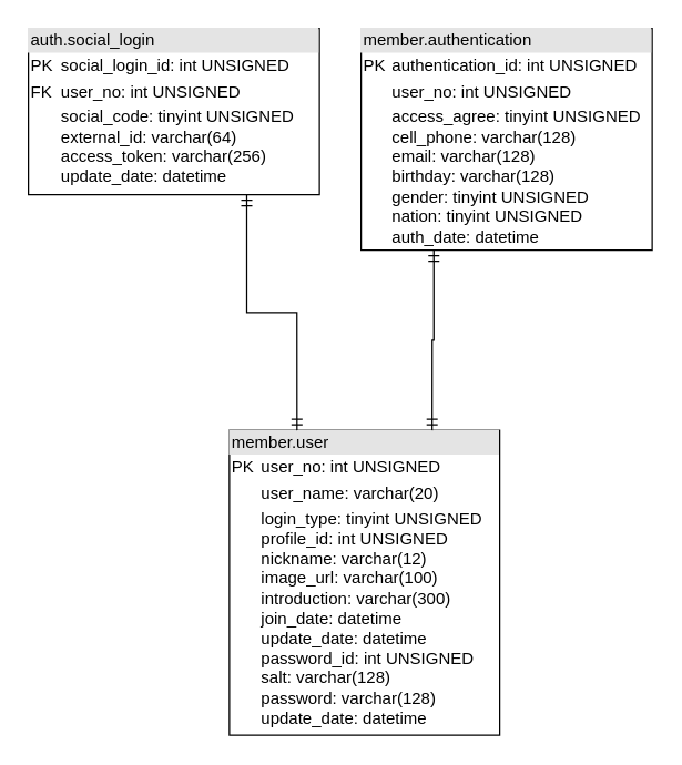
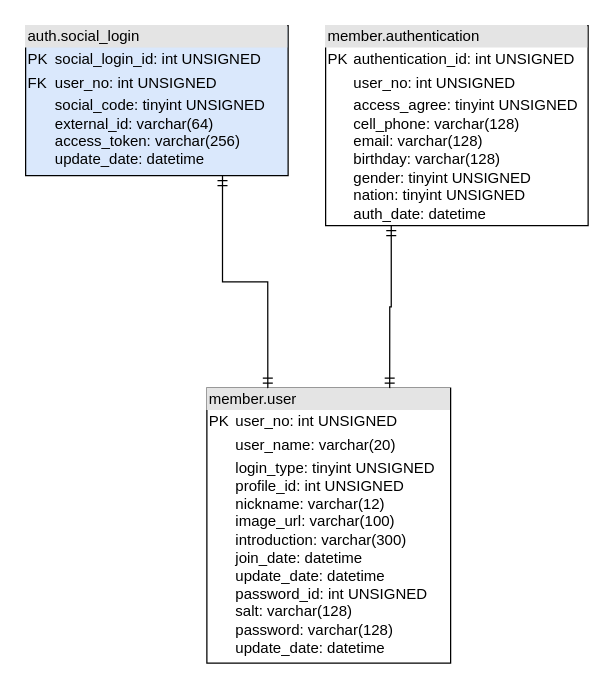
- <mxCell id="6" value="&lt;div style=&quot;box-sizing:border-box;width:100%;background:#e4e4e4;padding:2px;&quot;&gt;auth.social_login&lt;/div&gt;&lt;table style=&quot;width:100%;font-size:1em;&quot; cellpadding=&quot;2&quot; cellspacing=&quot;0&quot;&gt;&lt;tbody&gt;&lt;tr&gt;&lt;td&gt;PK&lt;/td&gt;&lt;td&gt;social_login_id: int UNSIGNED&lt;/td&gt;&lt;/tr&gt;&lt;tr&gt;&lt;td&gt;FK&lt;/td&gt;&lt;td&gt;user_no: int UNSIGNED&lt;/td&gt;&lt;/tr&gt;&lt;tr&gt;&lt;td&gt;&lt;/td&gt;&lt;td&gt;social_code: tinyint UNSIGNED&lt;br&gt;external_id: varchar(64)&lt;br&gt;access_token: varchar(256)&lt;br&gt;update_date: datetime&lt;br&gt;&lt;br&gt;&lt;br&gt;&lt;br&gt;&lt;/td&gt;&lt;/tr&gt;&lt;/tbody&gt;&lt;/table&gt;" style="verticalAlign=top;align=left;overflow=fill;html=1;whiteSpace=wrap;" vertex="1" parent="1"><mxGeometry x="20" y="20" width="210" height="120" as="geometry" /></mxCell>
+ <mxCell id="6" value="&lt;div style=&quot;box-sizing:border-box;width:100%;background:#e4e4e4;padding:2px;&quot;&gt;auth.social_login&lt;/div&gt;&lt;table style=&quot;width:100%;font-size:1em;&quot; cellpadding=&quot;2&quot; cellspacing=&quot;0&quot;&gt;&lt;tbody&gt;&lt;tr&gt;&lt;td&gt;PK&lt;/td&gt;&lt;td&gt;social_login_id: int UNSIGNED&lt;/td&gt;&lt;/tr&gt;&lt;tr&gt;&lt;td&gt;FK&lt;/td&gt;&lt;td&gt;user_no: int UNSIGNED&lt;/td&gt;&lt;/tr&gt;&lt;tr&gt;&lt;td&gt;&lt;/td&gt;&lt;td&gt;social_code: tinyint UNSIGNED&lt;br&gt;external_id: varchar(64)&lt;br&gt;access_token: varchar(256)&lt;br&gt;update_date: datetime&lt;br&gt;&lt;br&gt;&lt;br&gt;&lt;br&gt;&lt;/td&gt;&lt;/tr&gt;&lt;/tbody&gt;&lt;/table&gt;" style="verticalAlign=top;align=left;overflow=fill;html=1;whiteSpace=wrap;fillColor=#dae8fc;" vertex="1" parent="1"><mxGeometry x="20" y="20" width="210" height="120" as="geometry" /></mxCell>
